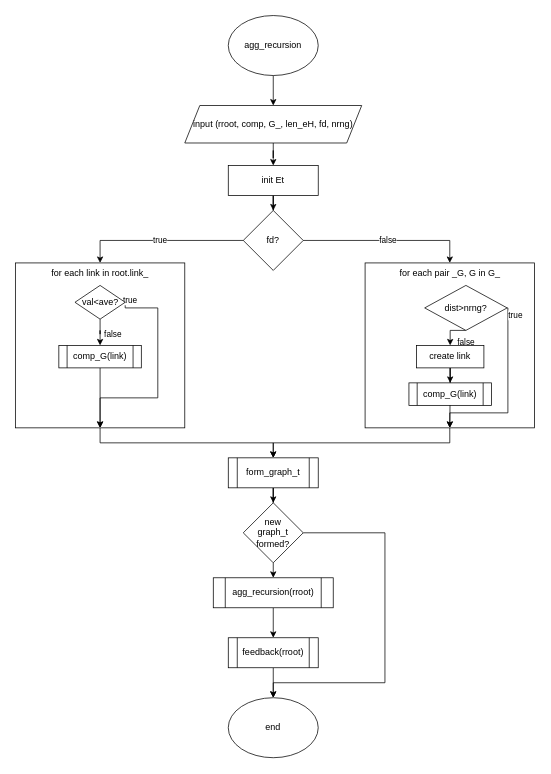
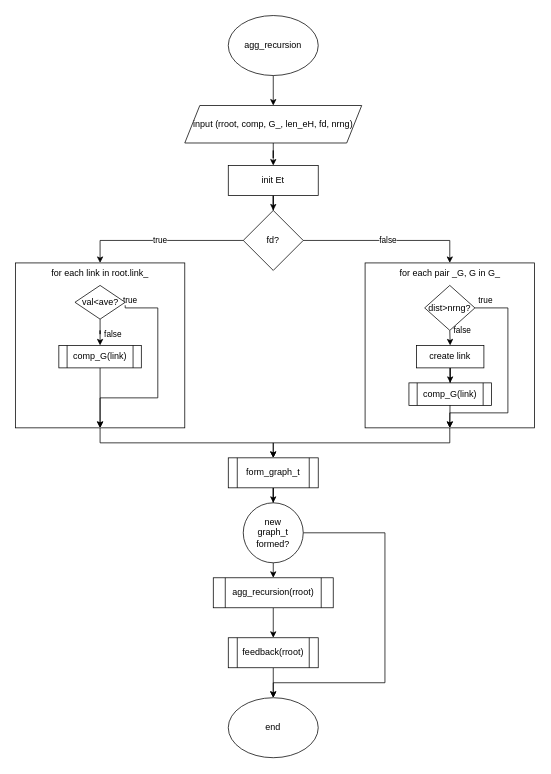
- <mxCell id="23" value="dist&amp;gt;nrng?" style="rhombus;whiteSpace=wrap;html=1;" parent="1" vertex="1"><mxGeometry x="566" y="380" width="110" height="60" as="geometry" /></mxCell>
+ <mxCell id="23" value="dist&amp;gt;nrng?" style="rhombus;whiteSpace=wrap;html=1;" parent="1" vertex="1"><mxGeometry x="566" y="380" width="67" height="60" as="geometry" /></mxCell>
- <mxCell id="33" value="new&lt;br&gt;graph_t&lt;br&gt;formed?" style="rhombus;whiteSpace=wrap;html=1;" parent="1" vertex="1"><mxGeometry x="324" y="670" width="80" height="80" as="geometry" /></mxCell>
+ <mxCell id="33" value="new&lt;br&gt;graph_t&lt;br&gt;formed?" style="ellipse;whiteSpace=wrap;html=1;" parent="1" vertex="1"><mxGeometry x="324" y="670" width="80" height="80" as="geometry" /></mxCell>
